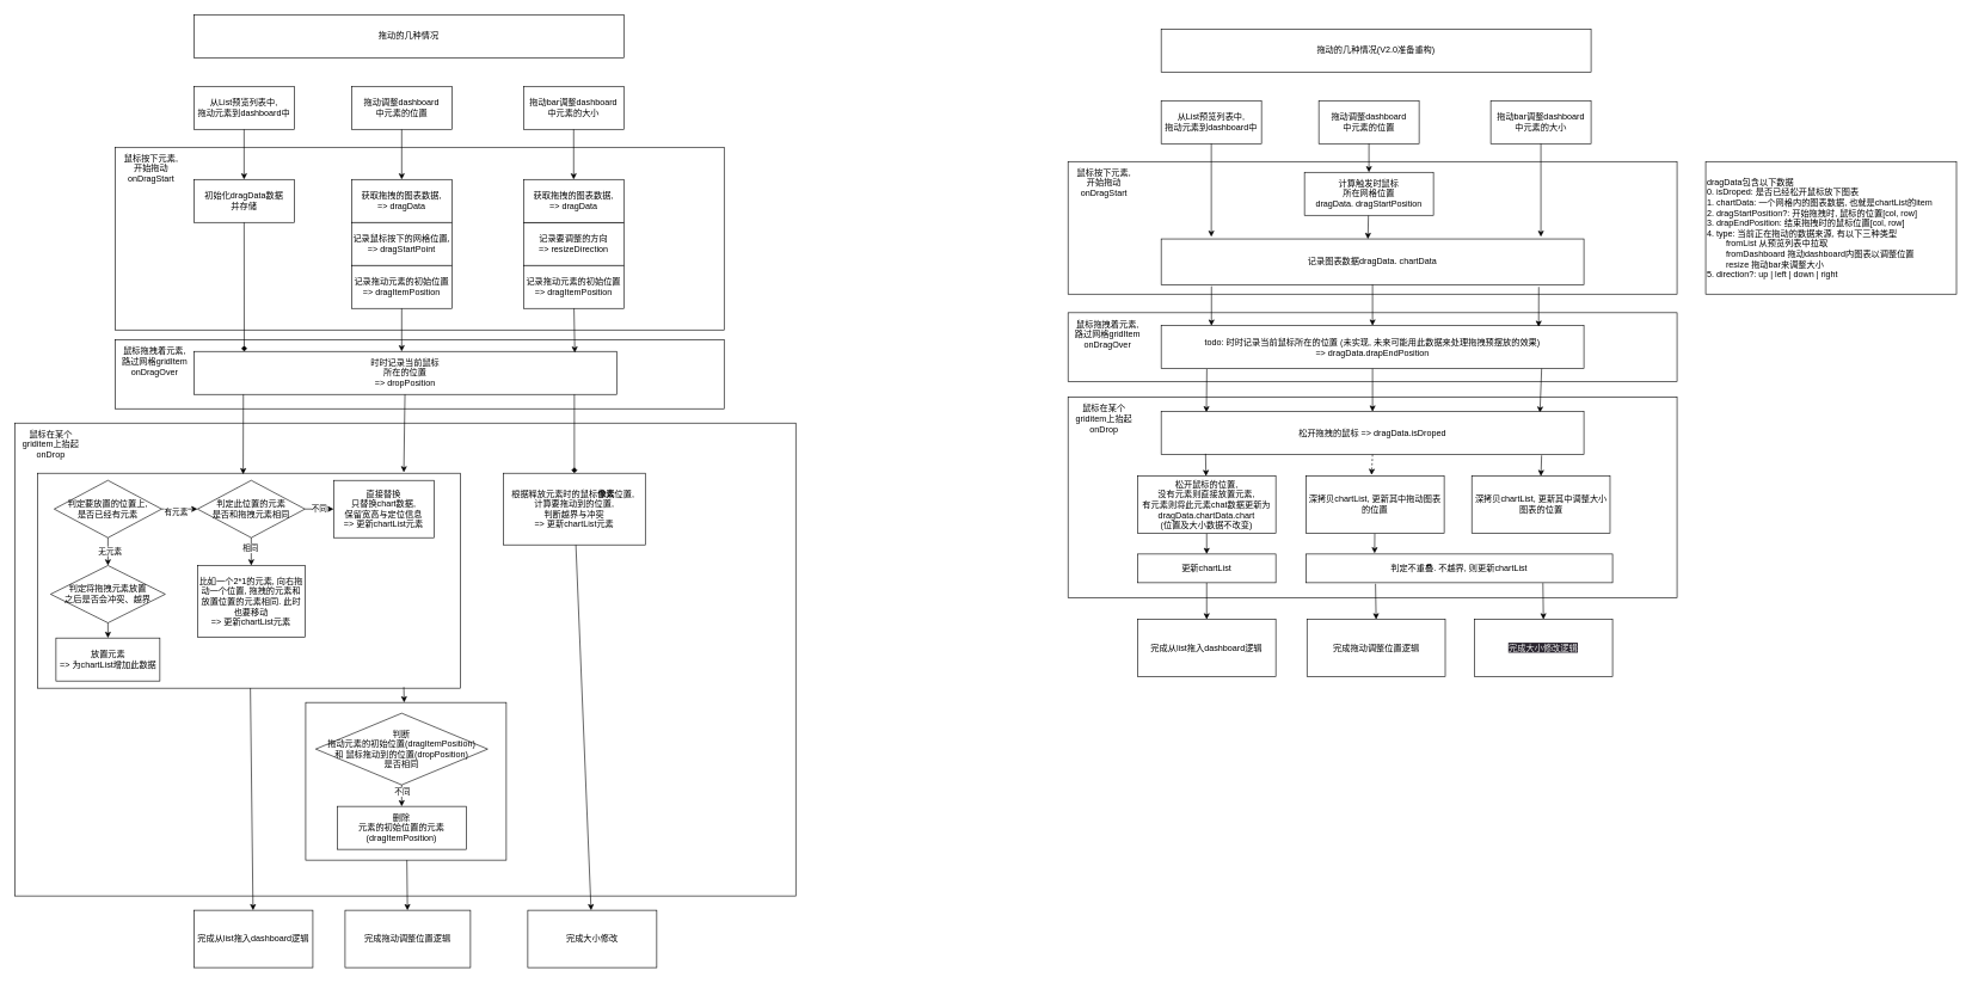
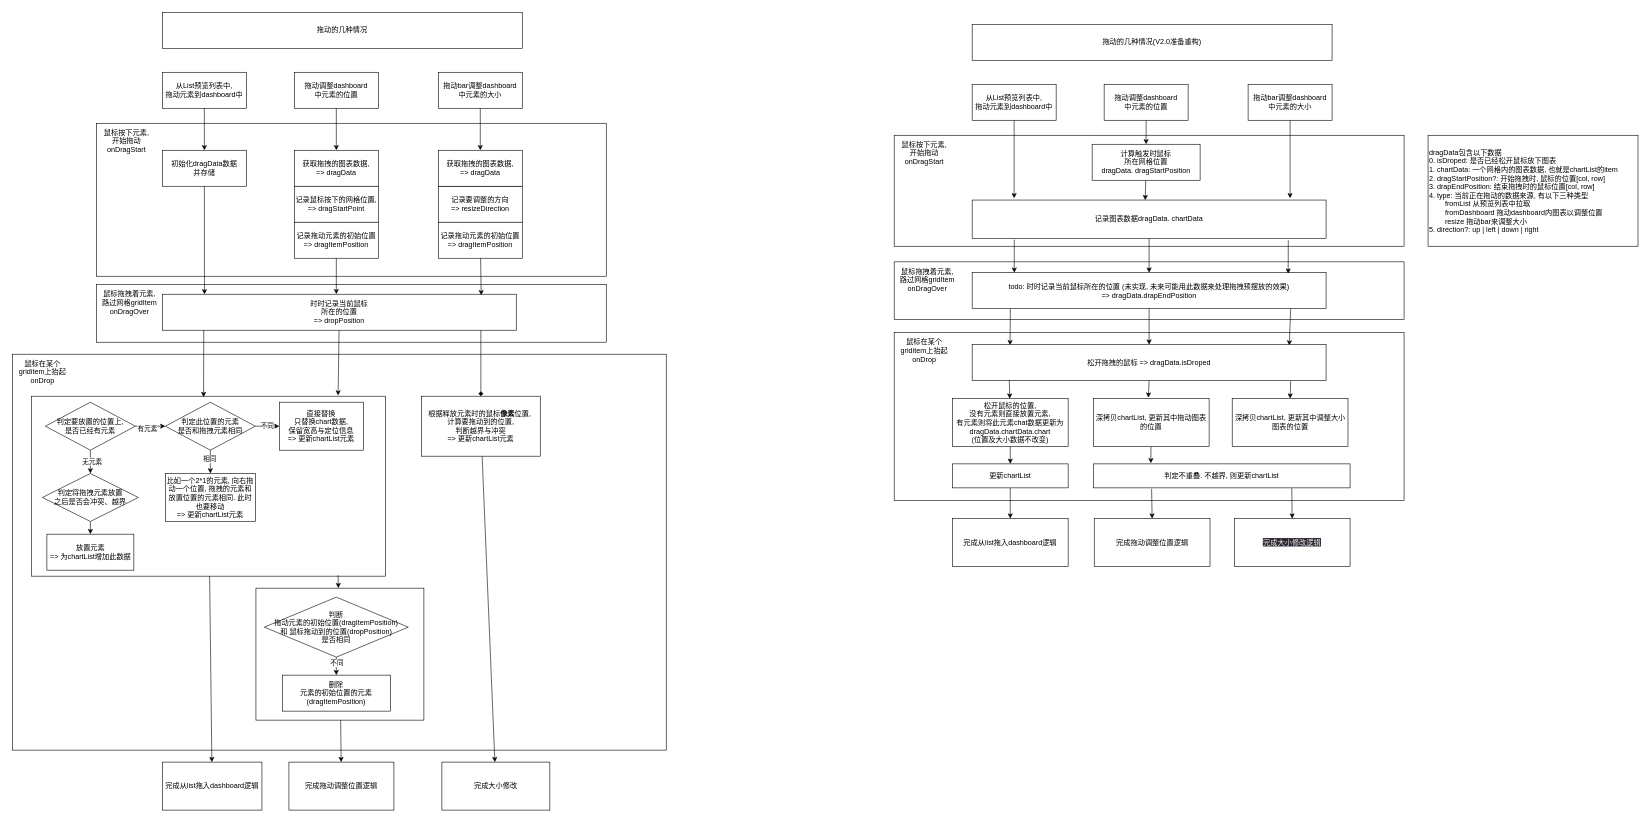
- <mxCell id="24" style="edgeStyle=none;html=1;entryX=0.119;entryY=0.003;entryDx=0;entryDy=0;entryPerimeter=0;endArrow=diamond;" parent="1" source="10" target="22" edge="1"><mxGeometry relative="1" as="geometry"><mxPoint x="338.16" y="606.52" as="targetPoint" /></mxGeometry></mxCell>
+ <mxCell id="24" style="edgeStyle=none;html=1;entryX=0.119;entryY=0.003;entryDx=0;entryDy=0;entryPerimeter=0;" parent="1" source="10" target="22" edge="1"><mxGeometry relative="1" as="geometry"><mxPoint x="338.16" y="606.52" as="targetPoint" /></mxGeometry></mxCell>
- <mxCell id="86" value="" style="endArrow=classic;html=1;exitX=0.5;exitY=1;exitDx=0;exitDy=0;entryX=0.475;entryY=-0.02;entryDx=0;entryDy=0;entryPerimeter=0;dashed=1;" parent="1" source="81" target="91" edge="1"><mxGeometry width="50" height="50" relative="1" as="geometry"><mxPoint x="1695.45" y="642.8" as="sourcePoint" /><mxPoint x="1919" y="664" as="targetPoint" /></mxGeometry></mxCell>
+ <mxCell id="86" value="" style="endArrow=classic;html=1;exitX=0.5;exitY=1;exitDx=0;exitDy=0;entryX=0.475;entryY=-0.02;entryDx=0;entryDy=0;entryPerimeter=0;" parent="1" source="81" target="91" edge="1"><mxGeometry width="50" height="50" relative="1" as="geometry"><mxPoint x="1695.45" y="642.8" as="sourcePoint" /><mxPoint x="1919" y="664" as="targetPoint" /></mxGeometry></mxCell>
- <mxCell id="36" value="比如一个2*1的元素, 向右拖动一个位置, 拖拽的元素和放置位置的元素相同. 此时也要移动&lt;br&gt;=&amp;gt; 更新chartList元素" style="rounded=0;whiteSpace=wrap;html=1;fontFamily=Helvetica;fontSize=12;fontColor=default;align=center;strokeColor=default;fillColor=default;" parent="1" vertex="1"><mxGeometry x="275" y="788.82" width="150" height="100" as="geometry" /></mxCell>
+ <mxCell id="36" value="比如一个2*1的元素, 向右拖动一个位置, 拖拽的元素和放置位置的元素相同. 此时也要移动&lt;br&gt;=&amp;gt; 更新chartList元素" style="rounded=0;whiteSpace=wrap;html=1;fontFamily=Helvetica;fontSize=12;fontColor=default;align=center;strokeColor=default;fillColor=default;" parent="1" vertex="1"><mxGeometry x="275" y="788.82" width="150" height="80" as="geometry" /></mxCell>
